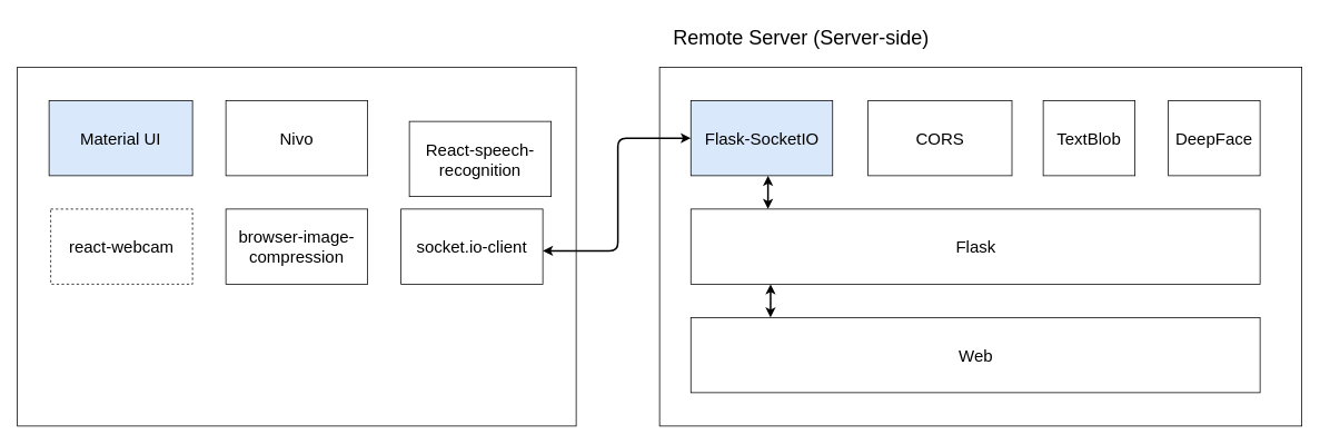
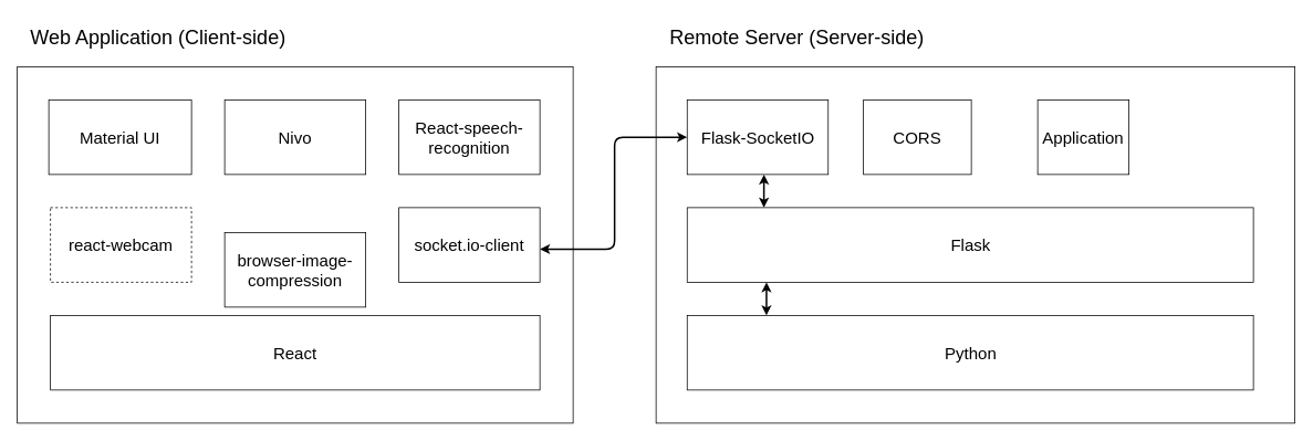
+ <mxCell id="18" value="&lt;font style=&quot;font-size: 24px;&quot;&gt;Web Application (Client-side)&lt;/font&gt;" style="text;html=1;strokeColor=none;fillColor=none;align=center;verticalAlign=middle;whiteSpace=wrap;rounded=0;fontSize=20;" vertex="1" parent="1"><mxGeometry x="20" y="20" width="340" height="50" as="geometry" /></mxCell>
- <mxCell id="4" value="&lt;font style=&quot;font-size: 20px;&quot;&gt;Material UI&lt;/font&gt;" style="rounded=0;whiteSpace=wrap;html=1;fillColor=#dae8fc;" vertex="1" parent="1"><mxGeometry x="58" y="120" width="172" height="90" as="geometry" /></mxCell>
+ <mxCell id="4" value="&lt;font style=&quot;font-size: 20px;&quot;&gt;Material UI&lt;/font&gt;" style="rounded=0;whiteSpace=wrap;html=1;" vertex="1" parent="1"><mxGeometry x="58" y="120" width="172" height="90" as="geometry" /></mxCell>
- <mxCell id="14" value="&lt;span style=&quot;font-size: 20px;&quot;&gt;Flask-SocketIO&lt;/span&gt;" style="rounded=0;whiteSpace=wrap;html=1;fillColor=#dae8fc;" vertex="1" parent="1"><mxGeometry x="827.5" y="120" width="170" height="90" as="geometry" /></mxCell>
+ <mxCell id="14" value="&lt;span style=&quot;font-size: 20px;&quot;&gt;Flask-SocketIO&lt;/span&gt;" style="rounded=0;whiteSpace=wrap;html=1;" vertex="1" parent="1"><mxGeometry x="827.5" y="120" width="170" height="90" as="geometry" /></mxCell>
- <mxCell id="20" value="&lt;span style=&quot;font-size: 20px;&quot;&gt;CORS&lt;/span&gt;" style="rounded=0;whiteSpace=wrap;html=1;" vertex="1" parent="1"><mxGeometry x="1040" y="120" width="172.5" height="90" as="geometry" /></mxCell>
+ <mxCell id="20" value="&lt;span style=&quot;font-size: 20px;&quot;&gt;CORS&lt;/span&gt;" style="rounded=0;whiteSpace=wrap;html=1;" vertex="1" parent="1"><mxGeometry x="1040" y="120" width="130" height="90" as="geometry" /></mxCell>
- <mxCell id="13" value="&lt;span style=&quot;font-size: 20px;&quot;&gt;TextBlob&lt;/span&gt;" style="rounded=0;whiteSpace=wrap;html=1;" vertex="1" parent="1"><mxGeometry x="1250" y="120" width="110" height="90" as="geometry" /></mxCell>
+ <mxCell id="13" value="&lt;span style=&quot;font-size: 20px;&quot;&gt;Application&lt;/span&gt;" style="rounded=0;whiteSpace=wrap;html=1;" vertex="1" parent="1"><mxGeometry x="1250" y="120" width="110" height="90" as="geometry" /></mxCell>
- <mxCell id="12" value="&lt;span style=&quot;font-size: 20px;&quot;&gt;DeepFace&lt;/span&gt;" style="rounded=0;whiteSpace=wrap;html=1;" vertex="1" parent="1"><mxGeometry x="1400" y="120" width="110" height="90" as="geometry" /></mxCell>
- <mxCell id="6" value="&lt;span style=&quot;font-size: 20px;&quot;&gt;React-speech-recognition&lt;/span&gt;" style="rounded=0;whiteSpace=wrap;html=1;" vertex="1" parent="1"><mxGeometry x="490" y="145" width="170" height="90" as="geometry" /></mxCell>
+ <mxCell id="6" value="&lt;span style=&quot;font-size: 20px;&quot;&gt;React-speech-recognition&lt;/span&gt;" style="rounded=0;whiteSpace=wrap;html=1;" vertex="1" parent="1"><mxGeometry x="480" y="120" width="170" height="90" as="geometry" /></mxCell>
- <mxCell id="7" value="&lt;span style=&quot;font-size: 20px;&quot;&gt;browser-image-compression&lt;/span&gt;" style="rounded=0;whiteSpace=wrap;html=1;" vertex="1" parent="1"><mxGeometry x="270" y="250" width="170" height="90" as="geometry" /></mxCell>
+ <mxCell id="7" value="&lt;span style=&quot;font-size: 20px;&quot;&gt;browser-image-compression&lt;/span&gt;" style="rounded=0;whiteSpace=wrap;html=1;" vertex="1" parent="1"><mxGeometry x="270" y="280" width="170" height="90" as="geometry" /></mxCell>
+ <mxCell id="10" value="&lt;span style=&quot;font-size: 20px;&quot;&gt;React&lt;/span&gt;" style="rounded=0;whiteSpace=wrap;html=1;" vertex="1" parent="1"><mxGeometry x="60" y="380" width="590" height="90" as="geometry" /></mxCell>
- <mxCell id="15" value="&lt;span style=&quot;font-size: 20px;&quot;&gt;Web&lt;/span&gt;" style="rounded=0;whiteSpace=wrap;html=1;" vertex="1" parent="1"><mxGeometry x="827.5" y="380" width="682.5" height="90" as="geometry" /></mxCell>
+ <mxCell id="15" value="&lt;span style=&quot;font-size: 20px;&quot;&gt;Python&lt;/span&gt;" style="rounded=0;whiteSpace=wrap;html=1;" vertex="1" parent="1"><mxGeometry x="827.5" y="380" width="682.5" height="90" as="geometry" /></mxCell>
